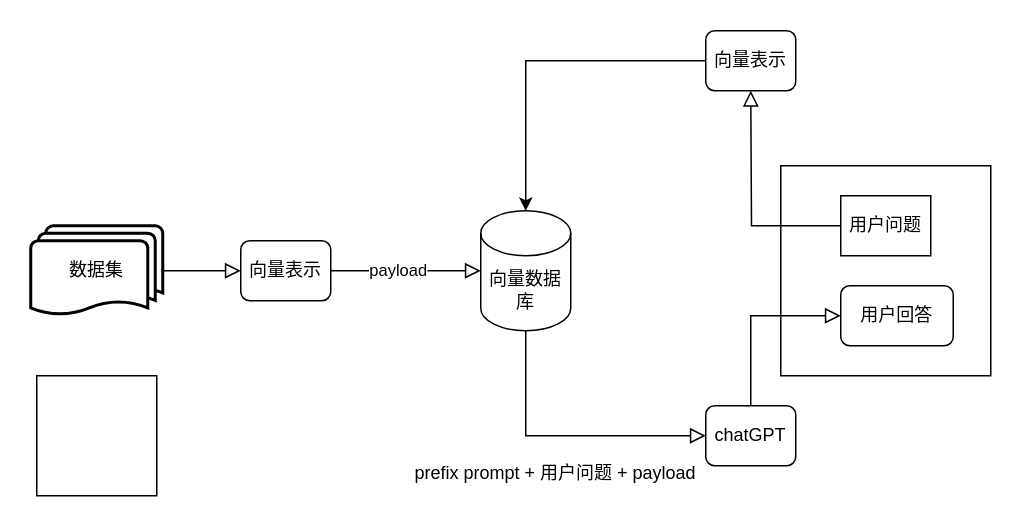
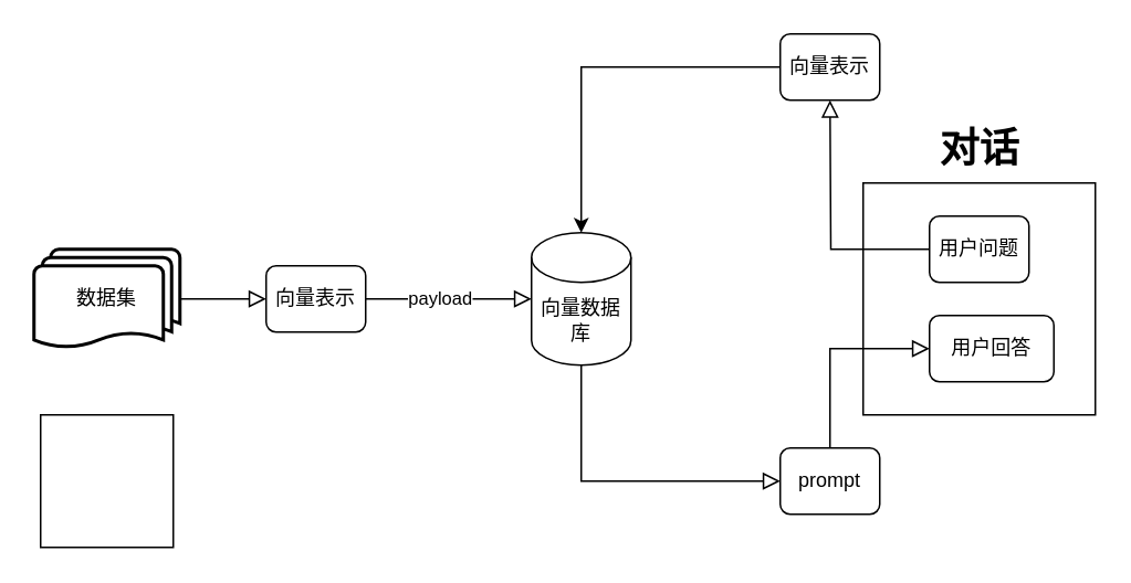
+ <mxCell id="19" value="对话" style="text;strokeColor=none;fillColor=none;html=1;fontSize=24;fontStyle=1;verticalAlign=middle;align=center;" vertex="1" parent="1"><mxGeometry x="540" y="70" width="100" height="40" as="geometry" /></mxCell>
- <mxCell id="10" value="用户问题" style="whiteSpace=wrap;html=1;fontSize=12;glass=0;strokeWidth=1;shadow=0;rounded=0;" vertex="1" parent="1"><mxGeometry x="560" y="130" width="60" height="40" as="geometry" /></mxCell>
+ <mxCell id="10" value="用户问题" style="rounded=1;whiteSpace=wrap;html=1;fontSize=12;glass=0;strokeWidth=1;shadow=0;" vertex="1" parent="1"><mxGeometry x="560" y="130" width="60" height="40" as="geometry" /></mxCell>
- <mxCell id="16" value="chatGPT" style="rounded=1;whiteSpace=wrap;html=1;fontSize=12;glass=0;strokeWidth=1;shadow=0;" vertex="1" parent="1"><mxGeometry x="470" y="270" width="60" height="40" as="geometry" /></mxCell>
+ <mxCell id="16" value="prompt" style="rounded=1;whiteSpace=wrap;html=1;fontSize=12;glass=0;strokeWidth=1;shadow=0;" vertex="1" parent="1"><mxGeometry x="470" y="270" width="60" height="40" as="geometry" /></mxCell>
- <mxCell id="17" value="prefix prompt + 用户问题 + payload" style="text;html=1;strokeColor=none;fillColor=none;align=center;verticalAlign=middle;whiteSpace=wrap;rounded=0;" vertex="1" parent="1"><mxGeometry x="270" y="300" width="200" height="30" as="geometry" /></mxCell>
